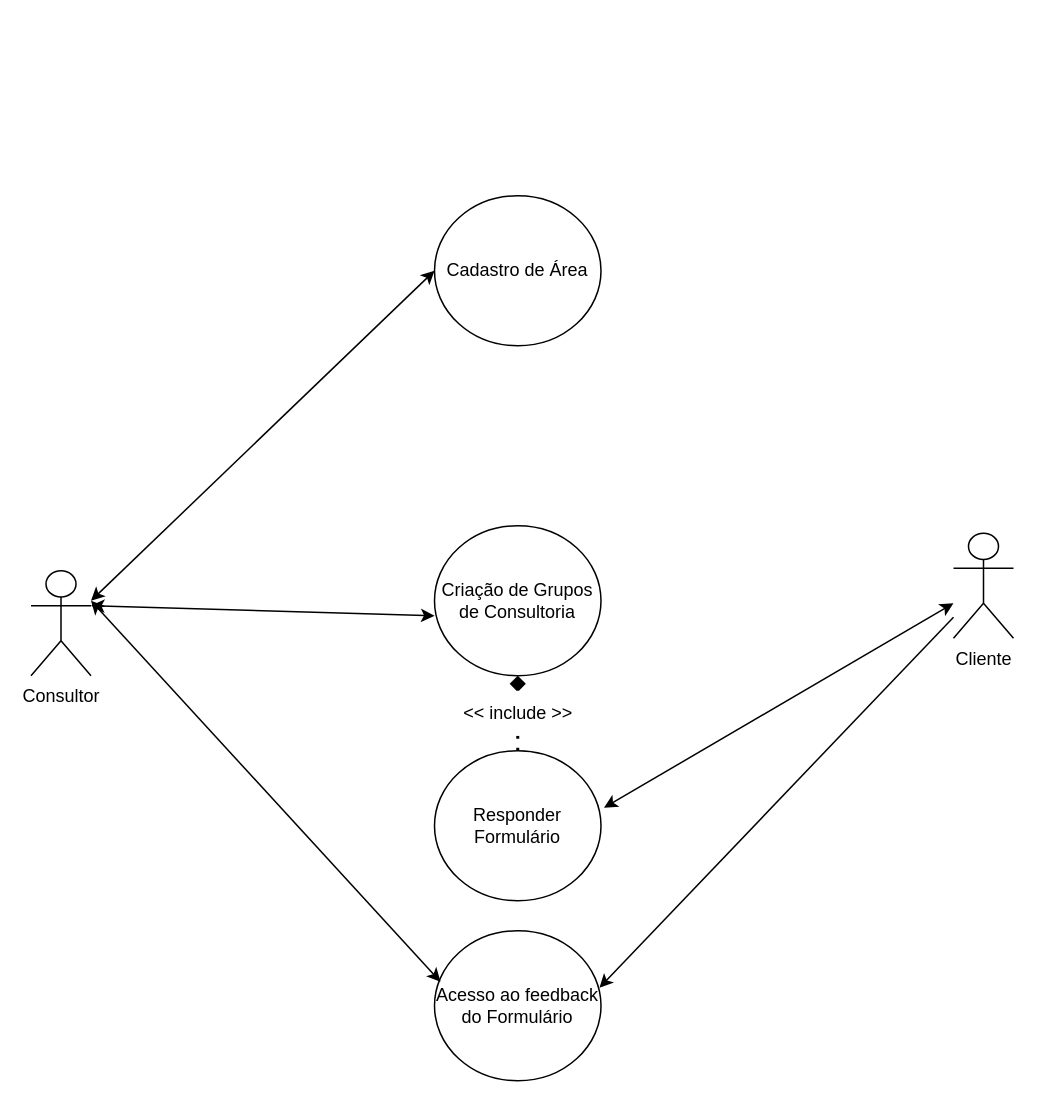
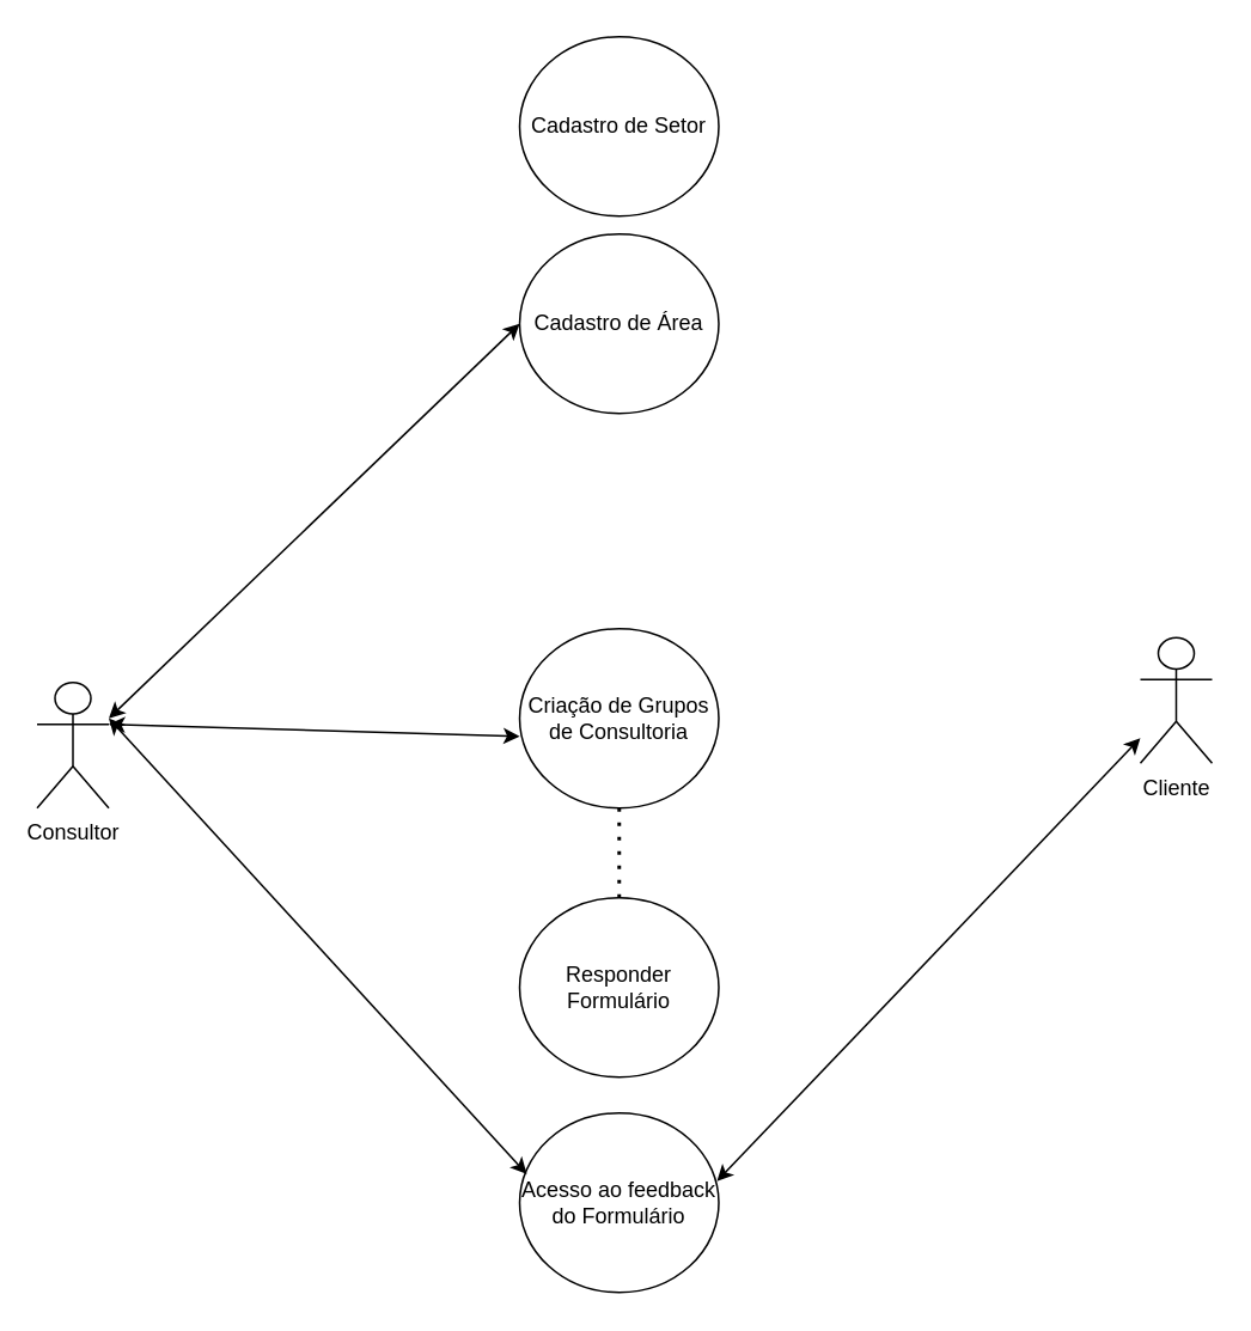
+ <mxCell id="4" value="Cadastro de Setor" style="ellipse;whiteSpace=wrap;html=1;" vertex="1" parent="1"><mxGeometry x="289" y="20" width="111" height="100" as="geometry" /></mxCell>
- <mxCell id="12" value="" style="endArrow=none;startArrow=classic;html=1;rounded=0;exitX=0.991;exitY=0.38;exitDx=0;exitDy=0;exitPerimeter=0;" edge="1" parent="1" source="11" target="3"><mxGeometry width="50" height="50" relative="1" as="geometry"><mxPoint x="402" y="606" as="sourcePoint" /><mxPoint x="620" y="530" as="targetPoint" /></mxGeometry></mxCell>
+ <mxCell id="12" value="" style="endArrow=classic;startArrow=classic;html=1;rounded=0;exitX=0.991;exitY=0.38;exitDx=0;exitDy=0;exitPerimeter=0;" edge="1" parent="1" source="11" target="3"><mxGeometry width="50" height="50" relative="1" as="geometry"><mxPoint x="402" y="606" as="sourcePoint" /><mxPoint x="620" y="530" as="targetPoint" /></mxGeometry></mxCell>
- <mxCell id="10" value="" style="endArrow=classic;startArrow=classic;html=1;rounded=0;exitX=1.018;exitY=0.38;exitDx=0;exitDy=0;exitPerimeter=0;" edge="1" parent="1" source="9" target="3"><mxGeometry width="50" height="50" relative="1" as="geometry"><mxPoint x="480" y="520" as="sourcePoint" /><mxPoint x="530" y="470" as="targetPoint" /></mxGeometry></mxCell>
- <mxCell id="14" value="" style="endArrow=diamond;dashed=1;html=1;dashPattern=1 3;strokeWidth=2;rounded=0;entryX=0.5;entryY=1;entryDx=0;entryDy=0;exitX=0.5;exitY=0;exitDx=0;exitDy=0;" edge="1" parent="1" source="9" target="7"><mxGeometry width="50" height="50" relative="1" as="geometry"><mxPoint x="330" y="500" as="sourcePoint" /><mxPoint x="380" y="450" as="targetPoint" /></mxGeometry></mxCell>
+ <mxCell id="14" value="" style="endArrow=none;dashed=1;html=1;dashPattern=1 3;strokeWidth=2;rounded=0;entryX=0.5;entryY=1;entryDx=0;entryDy=0;exitX=0.5;exitY=0;exitDx=0;exitDy=0;" edge="1" parent="1" source="9" target="7"><mxGeometry width="50" height="50" relative="1" as="geometry"><mxPoint x="330" y="500" as="sourcePoint" /><mxPoint x="380" y="450" as="targetPoint" /></mxGeometry></mxCell>
- <mxCell id="15" value="&amp;lt;&amp;lt; include &amp;gt;&amp;gt;" style="text;html=1;strokeColor=none;fillColor=default;align=center;verticalAlign=middle;whiteSpace=wrap;rounded=0;" vertex="1" parent="1"><mxGeometry x="304.5" y="460" width="80" height="30" as="geometry" /></mxCell>
